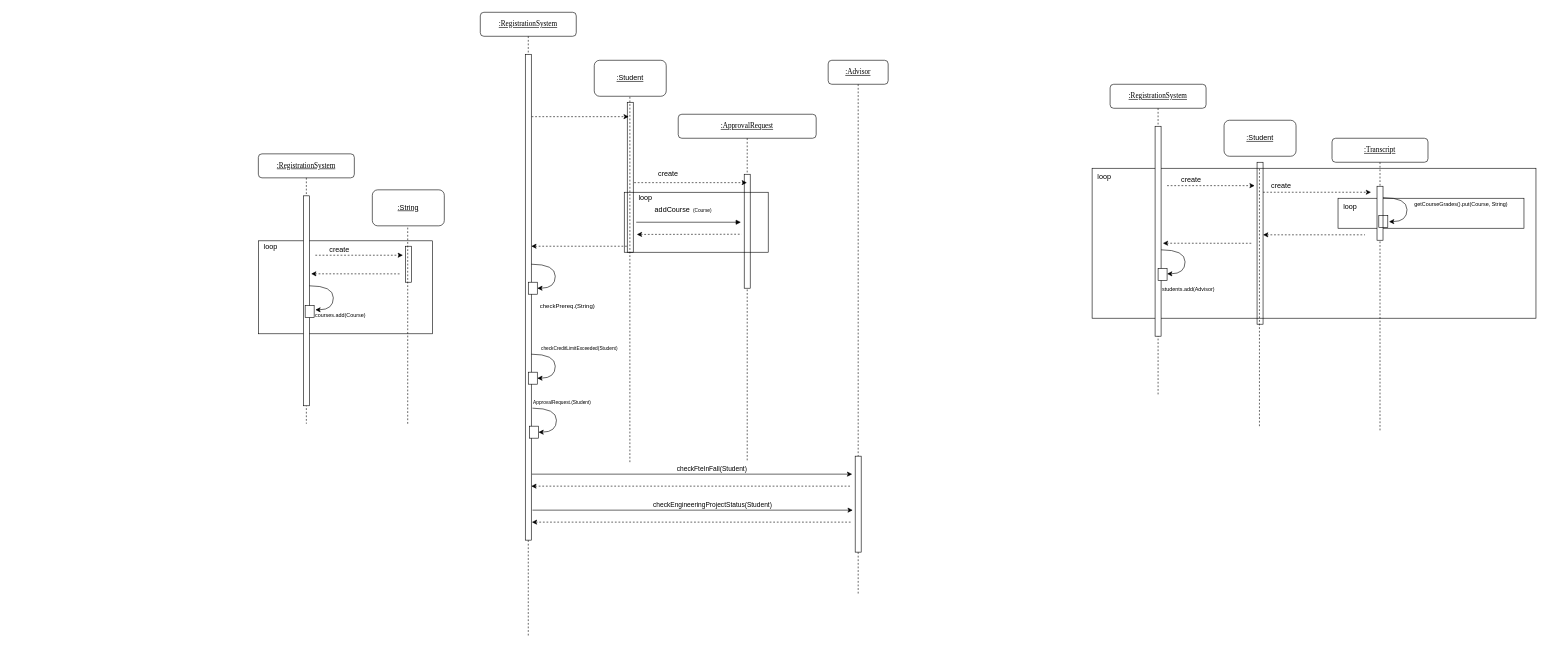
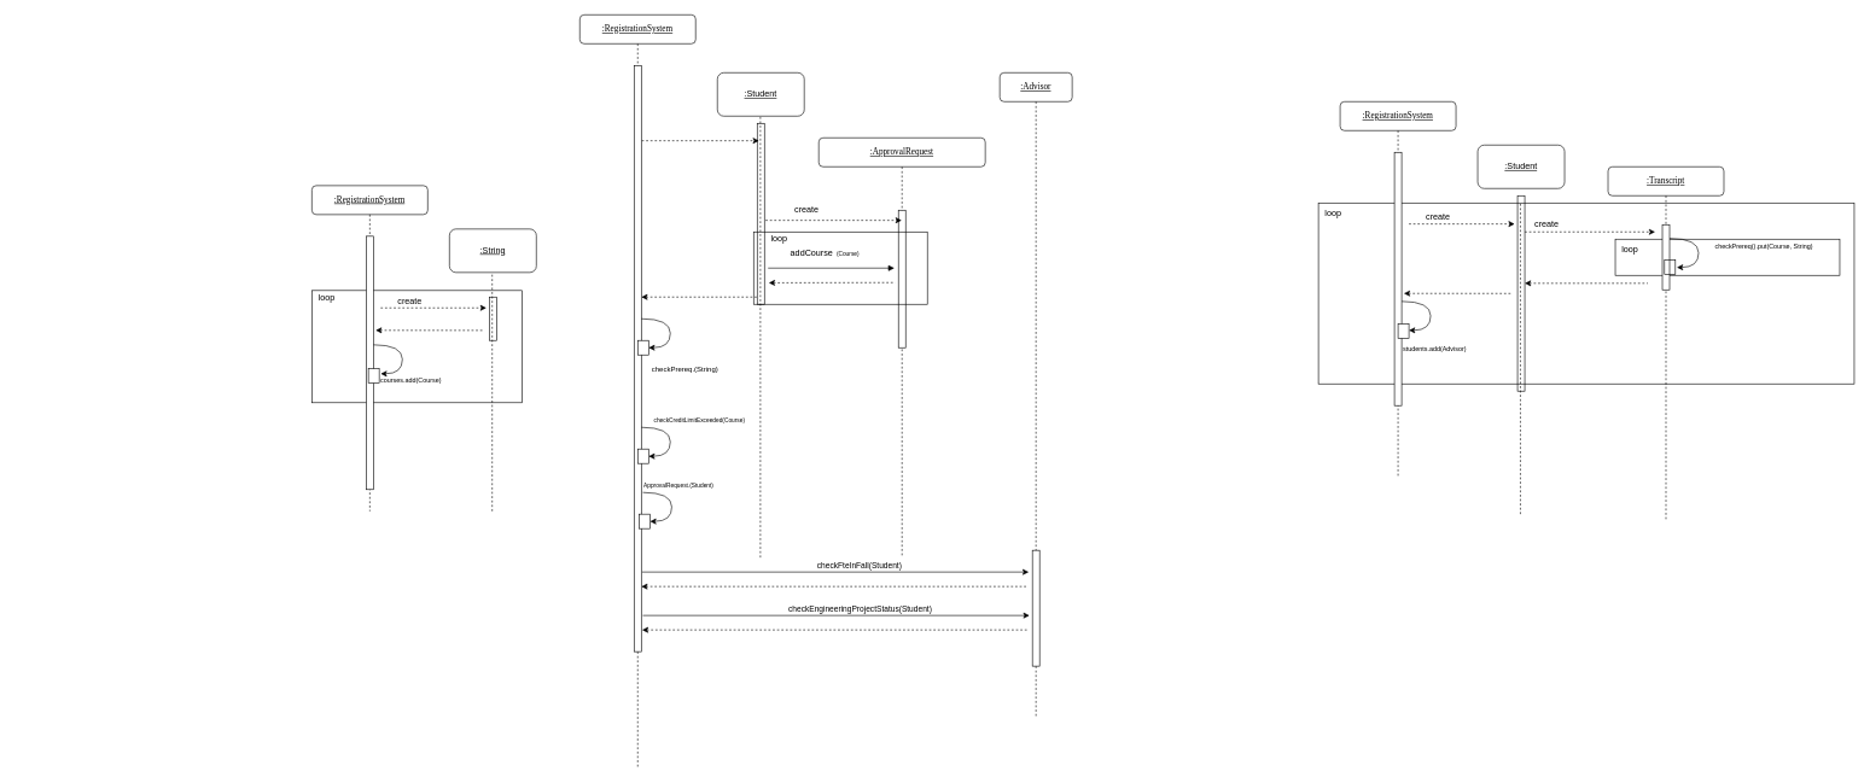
- <mxCell id="45" value="getCourseGrades().put(Course, String)" style="text;html=1;align=center;verticalAlign=middle;resizable=0;points=[];autosize=1;strokeColor=none;fillColor=none;fontSize=9;" vertex="1" parent="37"><mxGeometry x="290" y="130" width="190" height="20" as="geometry" /></mxCell>
+ <mxCell id="45" value="checkPrereq().put(Course, String)" style="text;html=1;align=center;verticalAlign=middle;resizable=0;points=[];autosize=1;strokeColor=none;fillColor=none;fontSize=9;" vertex="1" parent="37"><mxGeometry x="290" y="130" width="190" height="20" as="geometry" /></mxCell>
- <mxCell id="28" value="&lt;div align=&quot;left&quot;&gt;&lt;font style=&quot;font-size: 8px&quot;&gt;checkCreditLimitExceeded(Student)&lt;/font&gt;&lt;/div&gt;" style="text;html=1;align=center;verticalAlign=middle;resizable=0;points=[];autosize=1;strokeColor=none;fillColor=none;fontSize=10;" vertex="1" parent="1"><mxGeometry x="885" y="570" width="160" height="20" as="geometry" /></mxCell>
+ <mxCell id="28" value="&lt;div align=&quot;left&quot;&gt;&lt;font style=&quot;font-size: 8px&quot;&gt;checkCreditLimitExceeded(Course)&lt;/font&gt;&lt;/div&gt;" style="text;html=1;align=center;verticalAlign=middle;resizable=0;points=[];autosize=1;strokeColor=none;fillColor=none;fontSize=10;" vertex="1" parent="1"><mxGeometry x="885" y="570" width="160" height="20" as="geometry" /></mxCell>
